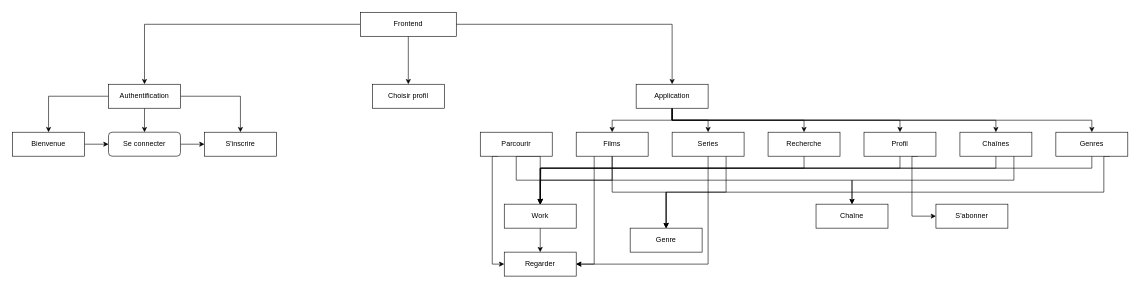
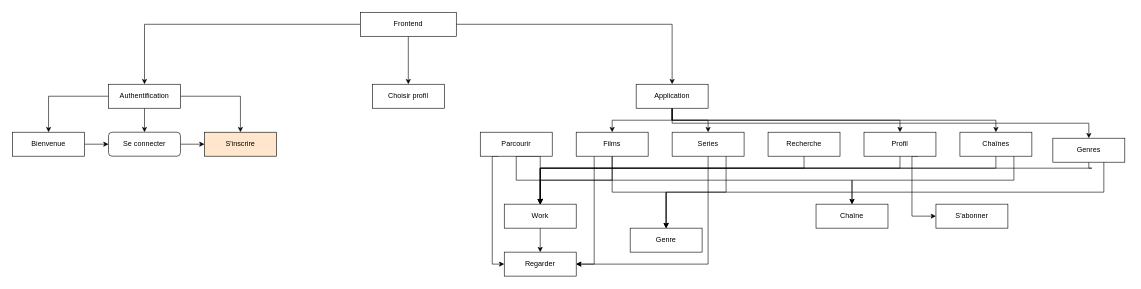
- <mxCell id="12" style="edgeStyle=orthogonalEdgeStyle;rounded=0;orthogonalLoop=1;jettySize=auto;html=1;exitX=0.5;exitY=1;exitDx=0;exitDy=0;entryX=0.5;entryY=0;entryDx=0;entryDy=0;" edge="1" parent="1" source="16" target="35"><mxGeometry relative="1" as="geometry" /></mxCell>
- <mxCell id="17" value="S'inscrire" style="rounded=0;whiteSpace=wrap;html=1;" vertex="1" parent="1"><mxGeometry x="340" y="220" width="120" height="40" as="geometry" /></mxCell>
+ <mxCell id="17" value="S'inscrire" style="rounded=0;whiteSpace=wrap;html=1;fillColor=#ffe6cc;" vertex="1" parent="1"><mxGeometry x="340" y="220" width="120" height="40" as="geometry" /></mxCell>
- <mxCell id="46" value="Genres" style="rounded=0;whiteSpace=wrap;html=1;" vertex="1" parent="1"><mxGeometry x="1760" y="220" width="120" height="40" as="geometry" /></mxCell>
+ <mxCell id="46" value="Genres" style="rounded=0;whiteSpace=wrap;html=1;" vertex="1" parent="1"><mxGeometry x="1755" y="230" width="120" height="40" as="geometry" /></mxCell>
